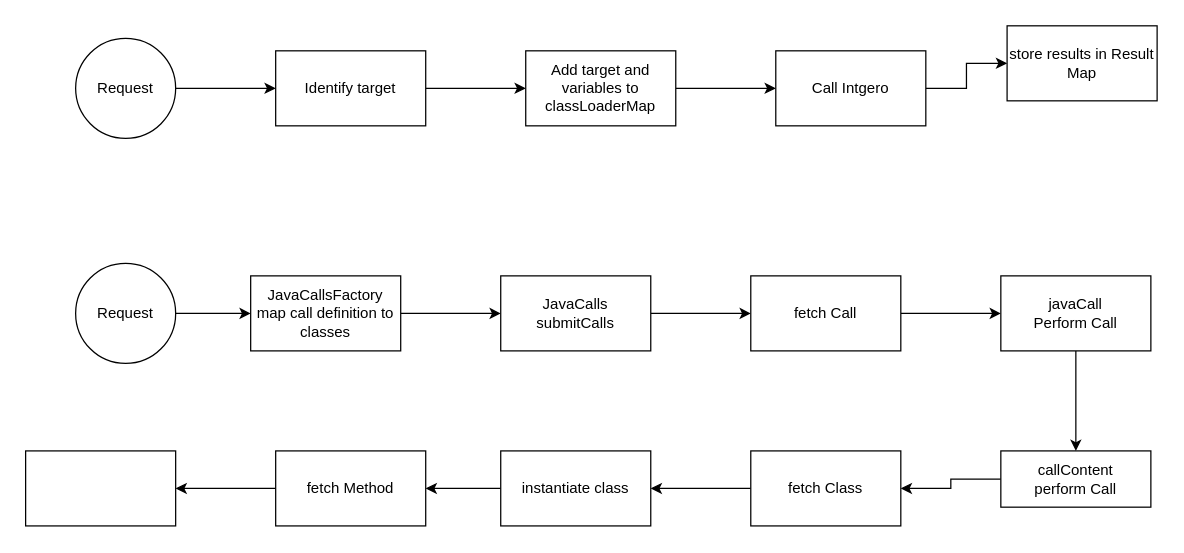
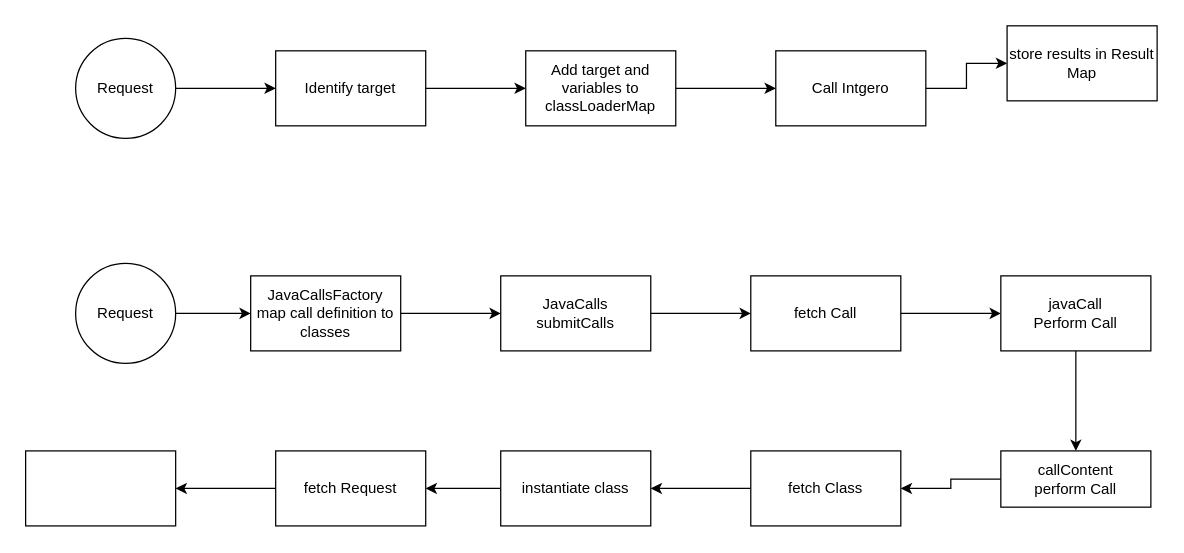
- <mxCell id="28" value="fetch Method" style="whiteSpace=wrap;html=1;" parent="1" vertex="1"><mxGeometry x="220" y="360" width="120" height="60" as="geometry" /></mxCell>
+ <mxCell id="28" value="fetch Request" style="whiteSpace=wrap;html=1;" parent="1" vertex="1"><mxGeometry x="220" y="360" width="120" height="60" as="geometry" /></mxCell>
